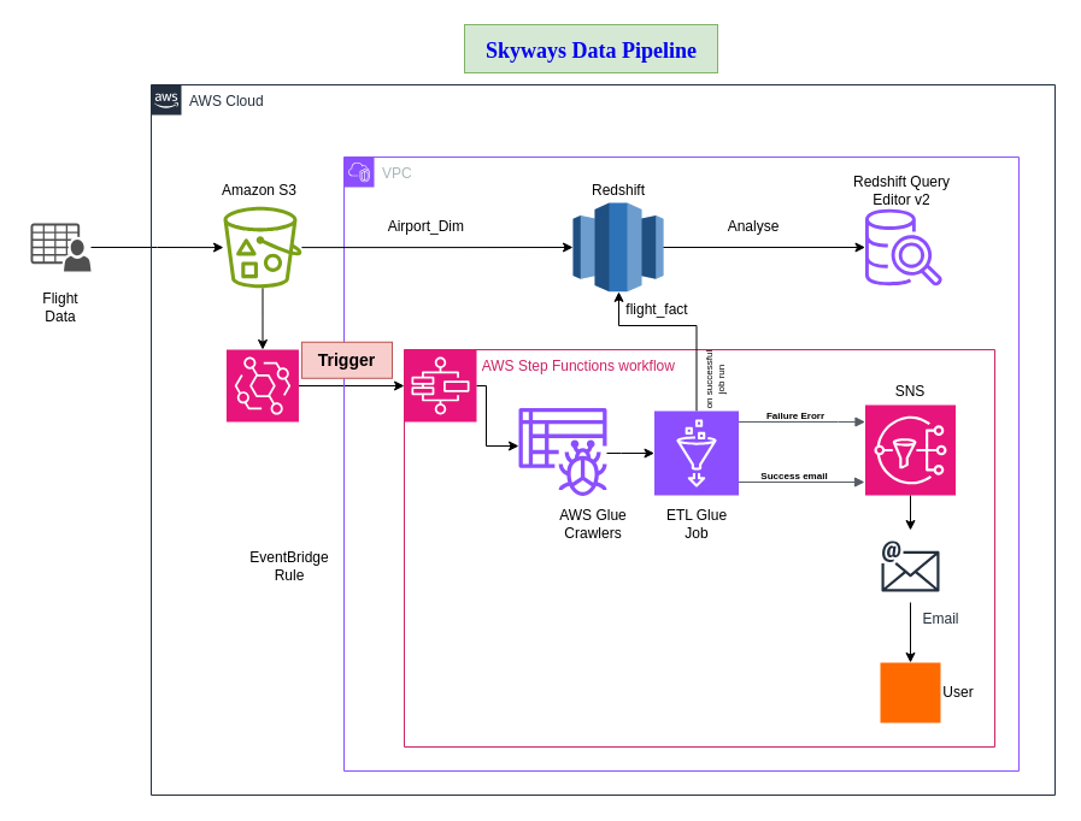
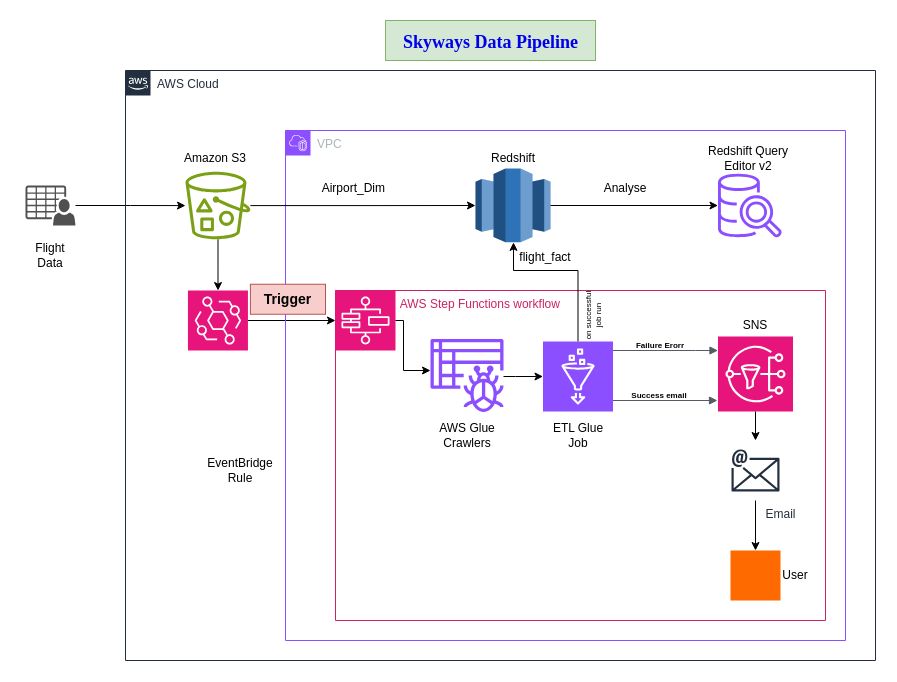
- <mxCell id="16" value="AWS Glue Crawlers" style="text;html=1;align=center;verticalAlign=middle;whiteSpace=wrap;rounded=0;" vertex="1" parent="11"><mxGeometry x="336.5" y="350" width="60" height="30" as="geometry" /></mxCell>
+ <mxCell id="16" value="AWS Glue Crawlers" style="text;html=1;align=center;verticalAlign=middle;whiteSpace=wrap;rounded=0;" vertex="1" parent="11"><mxGeometry x="311.5" y="350" width="60" height="30" as="geometry" /></mxCell>
